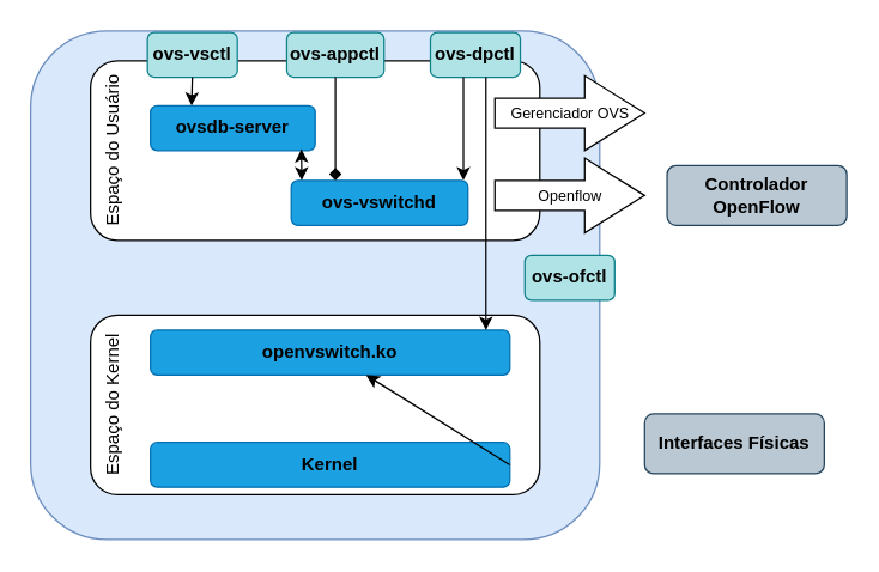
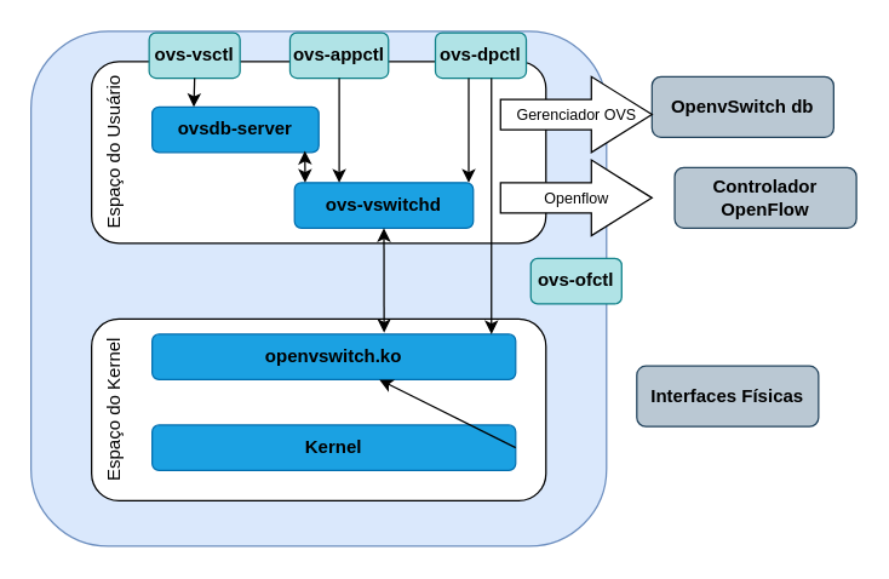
+ <mxCell id="14" value="OpenvSwitch db" style="rounded=1;whiteSpace=wrap;html=1;fillColor=#bac8d3;strokeColor=#23445d;fontStyle=1" vertex="1" parent="1"><mxGeometry x="430" y="50" width="120" height="40" as="geometry" /></mxCell>
- <mxCell id="21" value="" style="endArrow=diamond;html=1;fontColor=#000000;entryX=0.25;entryY=0;entryDx=0;entryDy=0;exitX=0.5;exitY=1;exitDx=0;exitDy=0;" edge="1" parent="1" source="12" target="9"><mxGeometry width="50" height="50" relative="1" as="geometry"><mxPoint x="230" y="90" as="sourcePoint" /><mxPoint x="280" y="40" as="targetPoint" /></mxGeometry></mxCell>
+ <mxCell id="21" value="" style="endArrow=classic;html=1;fontColor=#000000;entryX=0.25;entryY=0;entryDx=0;entryDy=0;exitX=0.5;exitY=1;exitDx=0;exitDy=0;" edge="1" parent="1" source="12" target="9"><mxGeometry width="50" height="50" relative="1" as="geometry"><mxPoint x="230" y="90" as="sourcePoint" /><mxPoint x="280" y="40" as="targetPoint" /></mxGeometry></mxCell>
+ <mxCell id="18" value="" style="endArrow=classic;html=1;fontColor=#000000;exitX=0.638;exitY=-0.033;exitDx=0;exitDy=0;exitPerimeter=0;startArrow=classic;startFill=1;" edge="1" parent="1" source="8" target="9"><mxGeometry width="50" height="50" relative="1" as="geometry"><mxPoint x="250" y="220" as="sourcePoint" /><mxPoint x="300" y="170" as="targetPoint" /></mxGeometry></mxCell>
- <mxCell id="16" value="Interfaces Físicas" style="rounded=1;whiteSpace=wrap;html=1;fillColor=#bac8d3;strokeColor=#23445d;fontStyle=1" vertex="1" parent="1"><mxGeometry x="430" y="276" width="120" height="40" as="geometry" /></mxCell>
+ <mxCell id="16" value="Interfaces Físicas" style="rounded=1;whiteSpace=wrap;html=1;fillColor=#bac8d3;strokeColor=#23445d;fontStyle=1" vertex="1" parent="1"><mxGeometry x="420" y="241" width="120" height="40" as="geometry" /></mxCell>
- <mxCell id="5" value="Kernel" style="rounded=1;whiteSpace=wrap;html=1;fillColor=#1ba1e2;strokeColor=#006EAF;fontStyle=1" vertex="1" parent="1"><mxGeometry x="100" y="295" width="240" height="30" as="geometry" /></mxCell>
+ <mxCell id="5" value="Kernel" style="rounded=1;whiteSpace=wrap;html=1;fillColor=#1ba1e2;strokeColor=#006EAF;fontStyle=1" vertex="1" parent="1"><mxGeometry x="100" y="280" width="240" height="30" as="geometry" /></mxCell>
